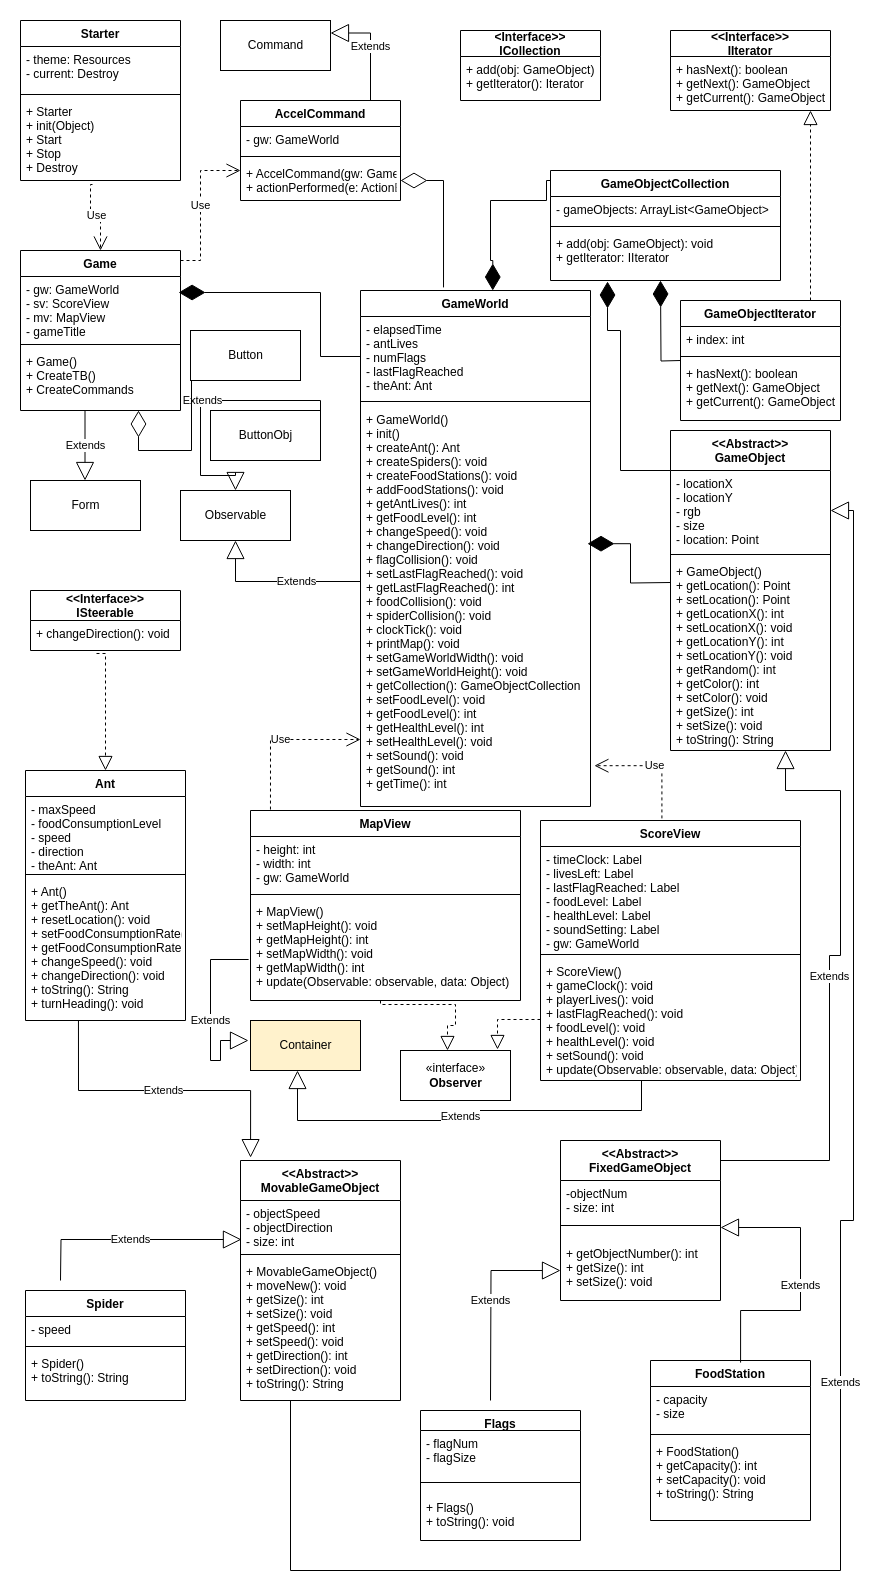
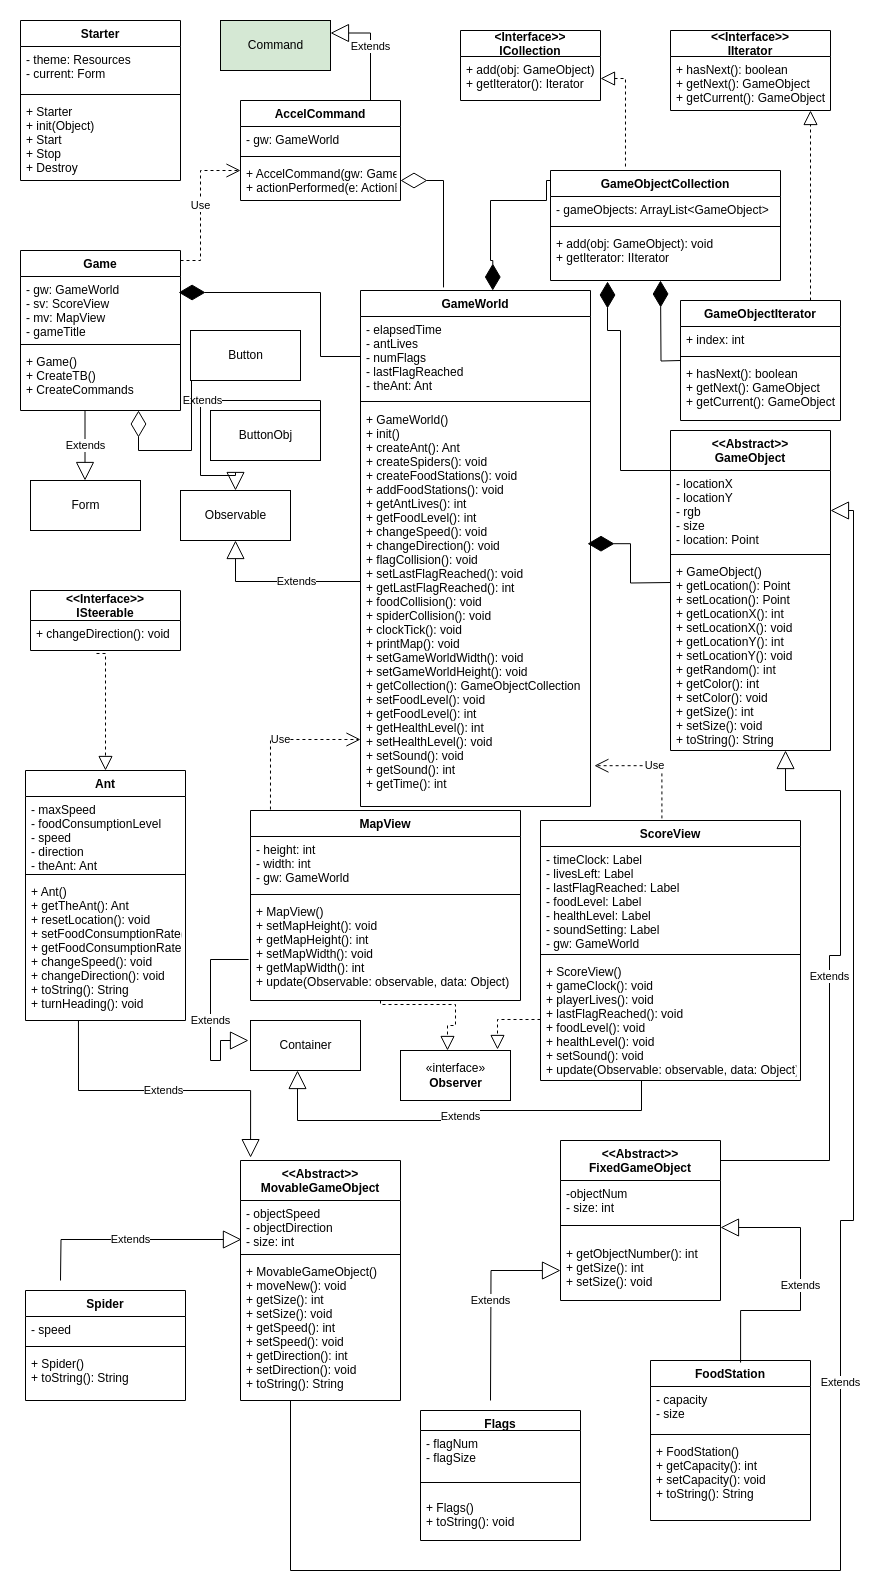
- <mxCell id="18" value="Command" style="html=1;" vertex="1" parent="1"><mxGeometry x="220" y="20" width="110" height="50" as="geometry" /></mxCell>
+ <mxCell id="18" value="Command" style="html=1;fillColor=#d5e8d4;" vertex="1" parent="1"><mxGeometry x="220" y="20" width="110" height="50" as="geometry" /></mxCell>
- <mxCell id="3" value="- theme: Resources&#10;- current: Destroy&#10;" style="text;strokeColor=none;fillColor=none;align=left;verticalAlign=top;spacingLeft=4;spacingRight=4;overflow=hidden;rotatable=0;points=[[0,0.5],[1,0.5]];portConstraint=eastwest;" vertex="1" parent="2"><mxGeometry y="26" width="160" height="44" as="geometry" /></mxCell>
+ <mxCell id="3" value="- theme: Resources&#10;- current: Form&#10;" style="text;strokeColor=none;fillColor=none;align=left;verticalAlign=top;spacingLeft=4;spacingRight=4;overflow=hidden;rotatable=0;points=[[0,0.5],[1,0.5]];portConstraint=eastwest;" vertex="1" parent="2"><mxGeometry y="26" width="160" height="44" as="geometry" /></mxCell>
+ <mxCell id="53" value="" style="endArrow=block;dashed=1;endFill=0;endSize=12;html=1;rounded=0;edgeStyle=orthogonalEdgeStyle;exitX=0.326;exitY=-0.036;exitDx=0;exitDy=0;exitPerimeter=0;entryX=1;entryY=0.5;entryDx=0;entryDy=0;" edge="1" parent="1" source="49" target="46"><mxGeometry width="160" relative="1" as="geometry"><mxPoint x="550" y="149.5" as="sourcePoint" /><mxPoint x="710" y="149.5" as="targetPoint" /></mxGeometry></mxCell>
- <mxCell id="10" value="Use" style="endArrow=open;endSize=12;dashed=1;html=1;rounded=0;edgeStyle=orthogonalEdgeStyle;exitX=0.45;exitY=1.049;exitDx=0;exitDy=0;exitPerimeter=0;entryX=0.5;entryY=0;entryDx=0;entryDy=0;" edge="1" parent="1" source="5" target="6"><mxGeometry width="160" relative="1" as="geometry"><mxPoint x="90" y="200" as="sourcePoint" /><mxPoint x="250" y="200" as="targetPoint" /><Array as="points"><mxPoint x="90" y="184" /><mxPoint x="90" y="215" /><mxPoint x="100" y="215" /></Array></mxGeometry></mxCell>
- <mxCell id="71" value="Container" style="html=1;fillColor=#fff2cc;" vertex="1" parent="1"><mxGeometry x="250" y="1020" width="110" height="50" as="geometry" /></mxCell>
+ <mxCell id="71" value="Container" style="html=1;" vertex="1" parent="1"><mxGeometry x="250" y="1020" width="110" height="50" as="geometry" /></mxCell>
